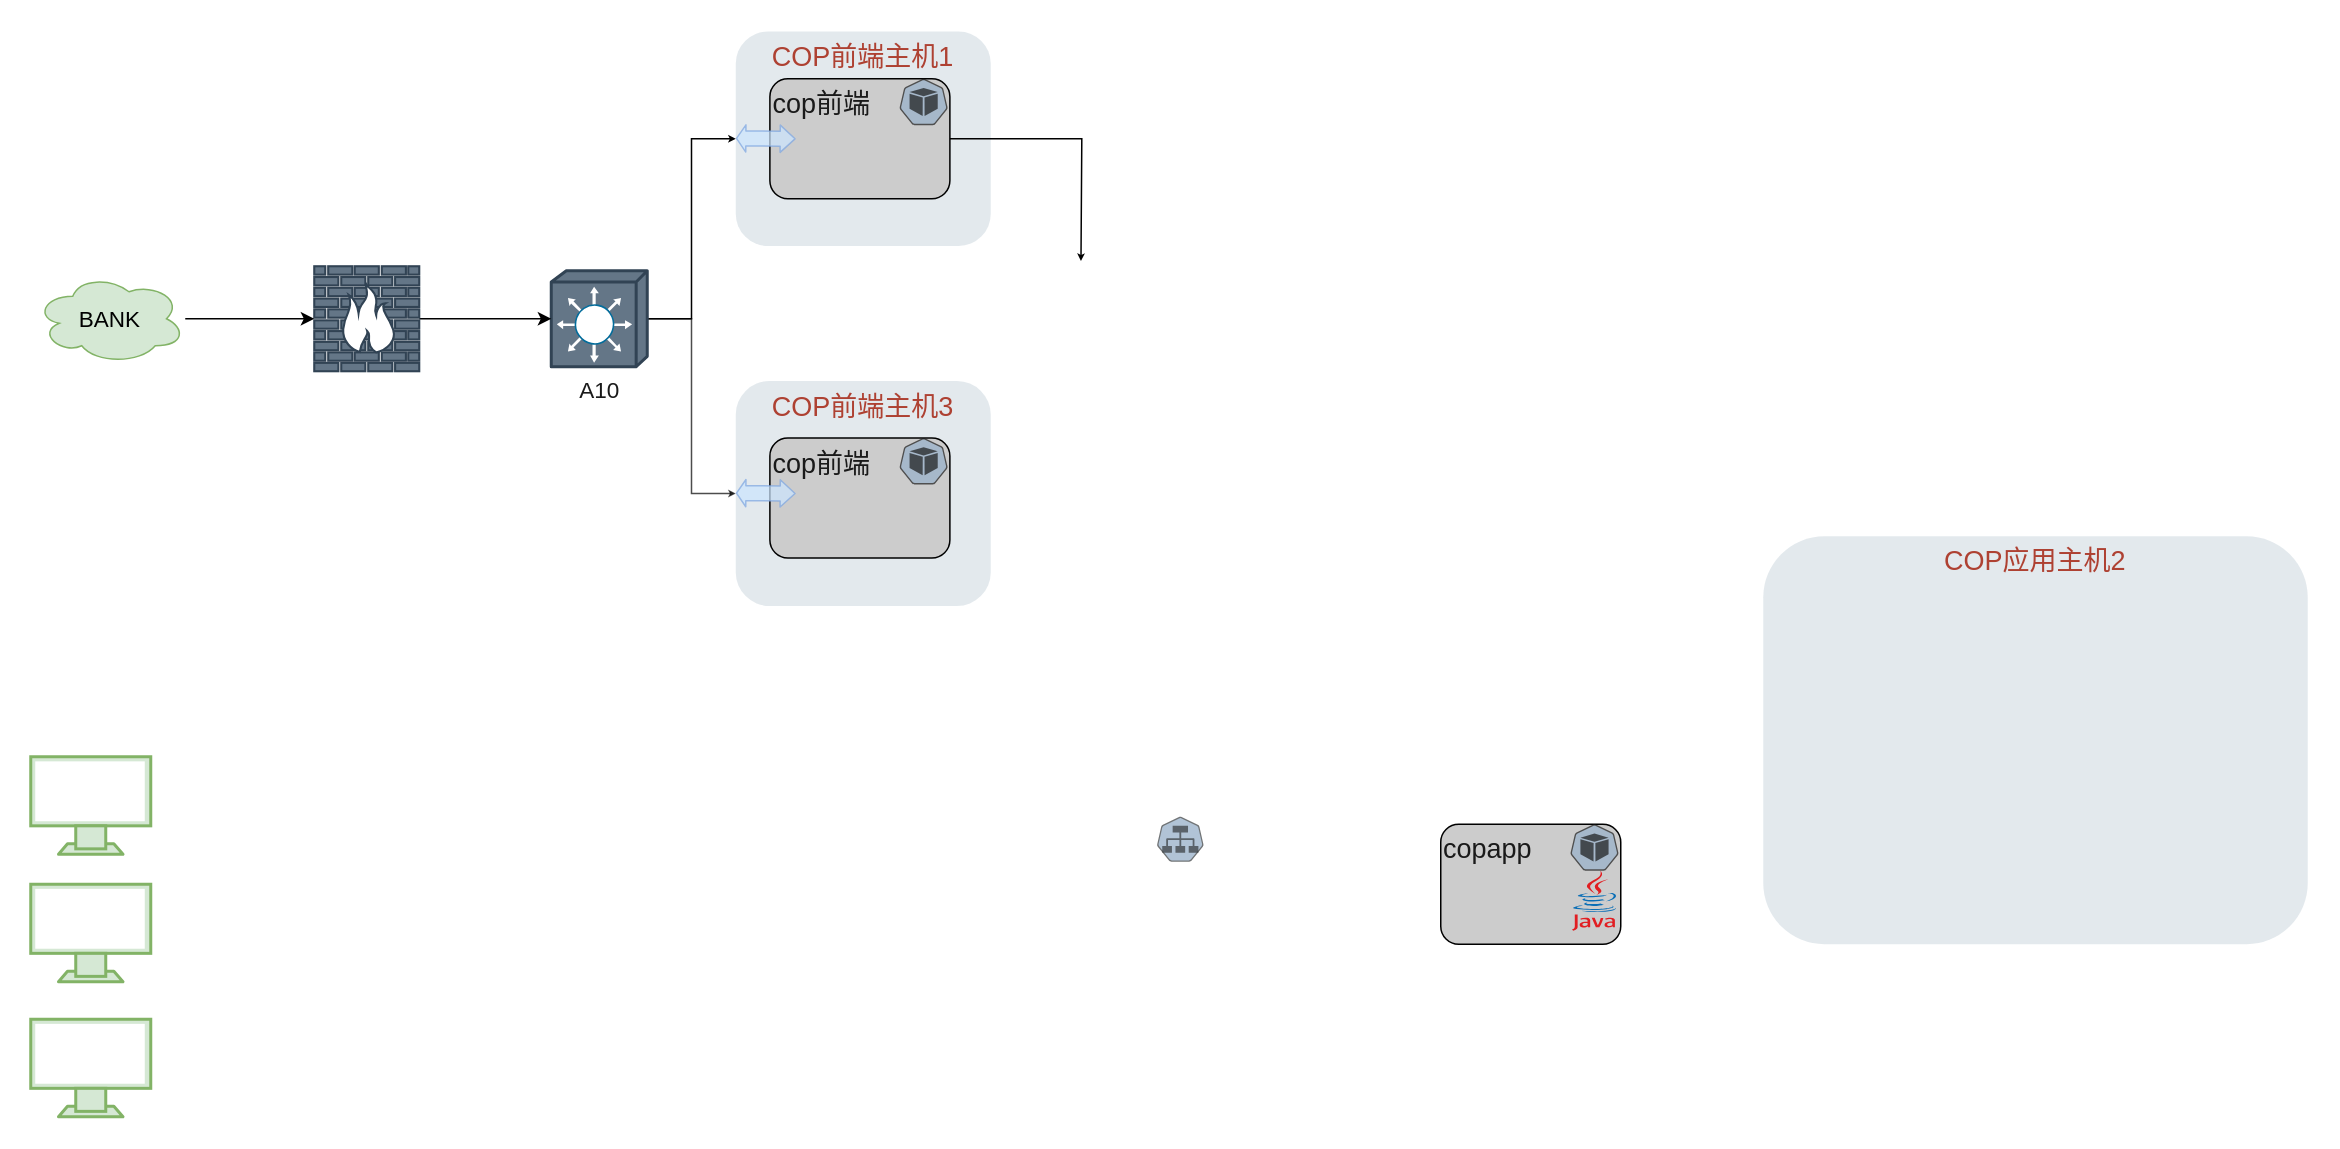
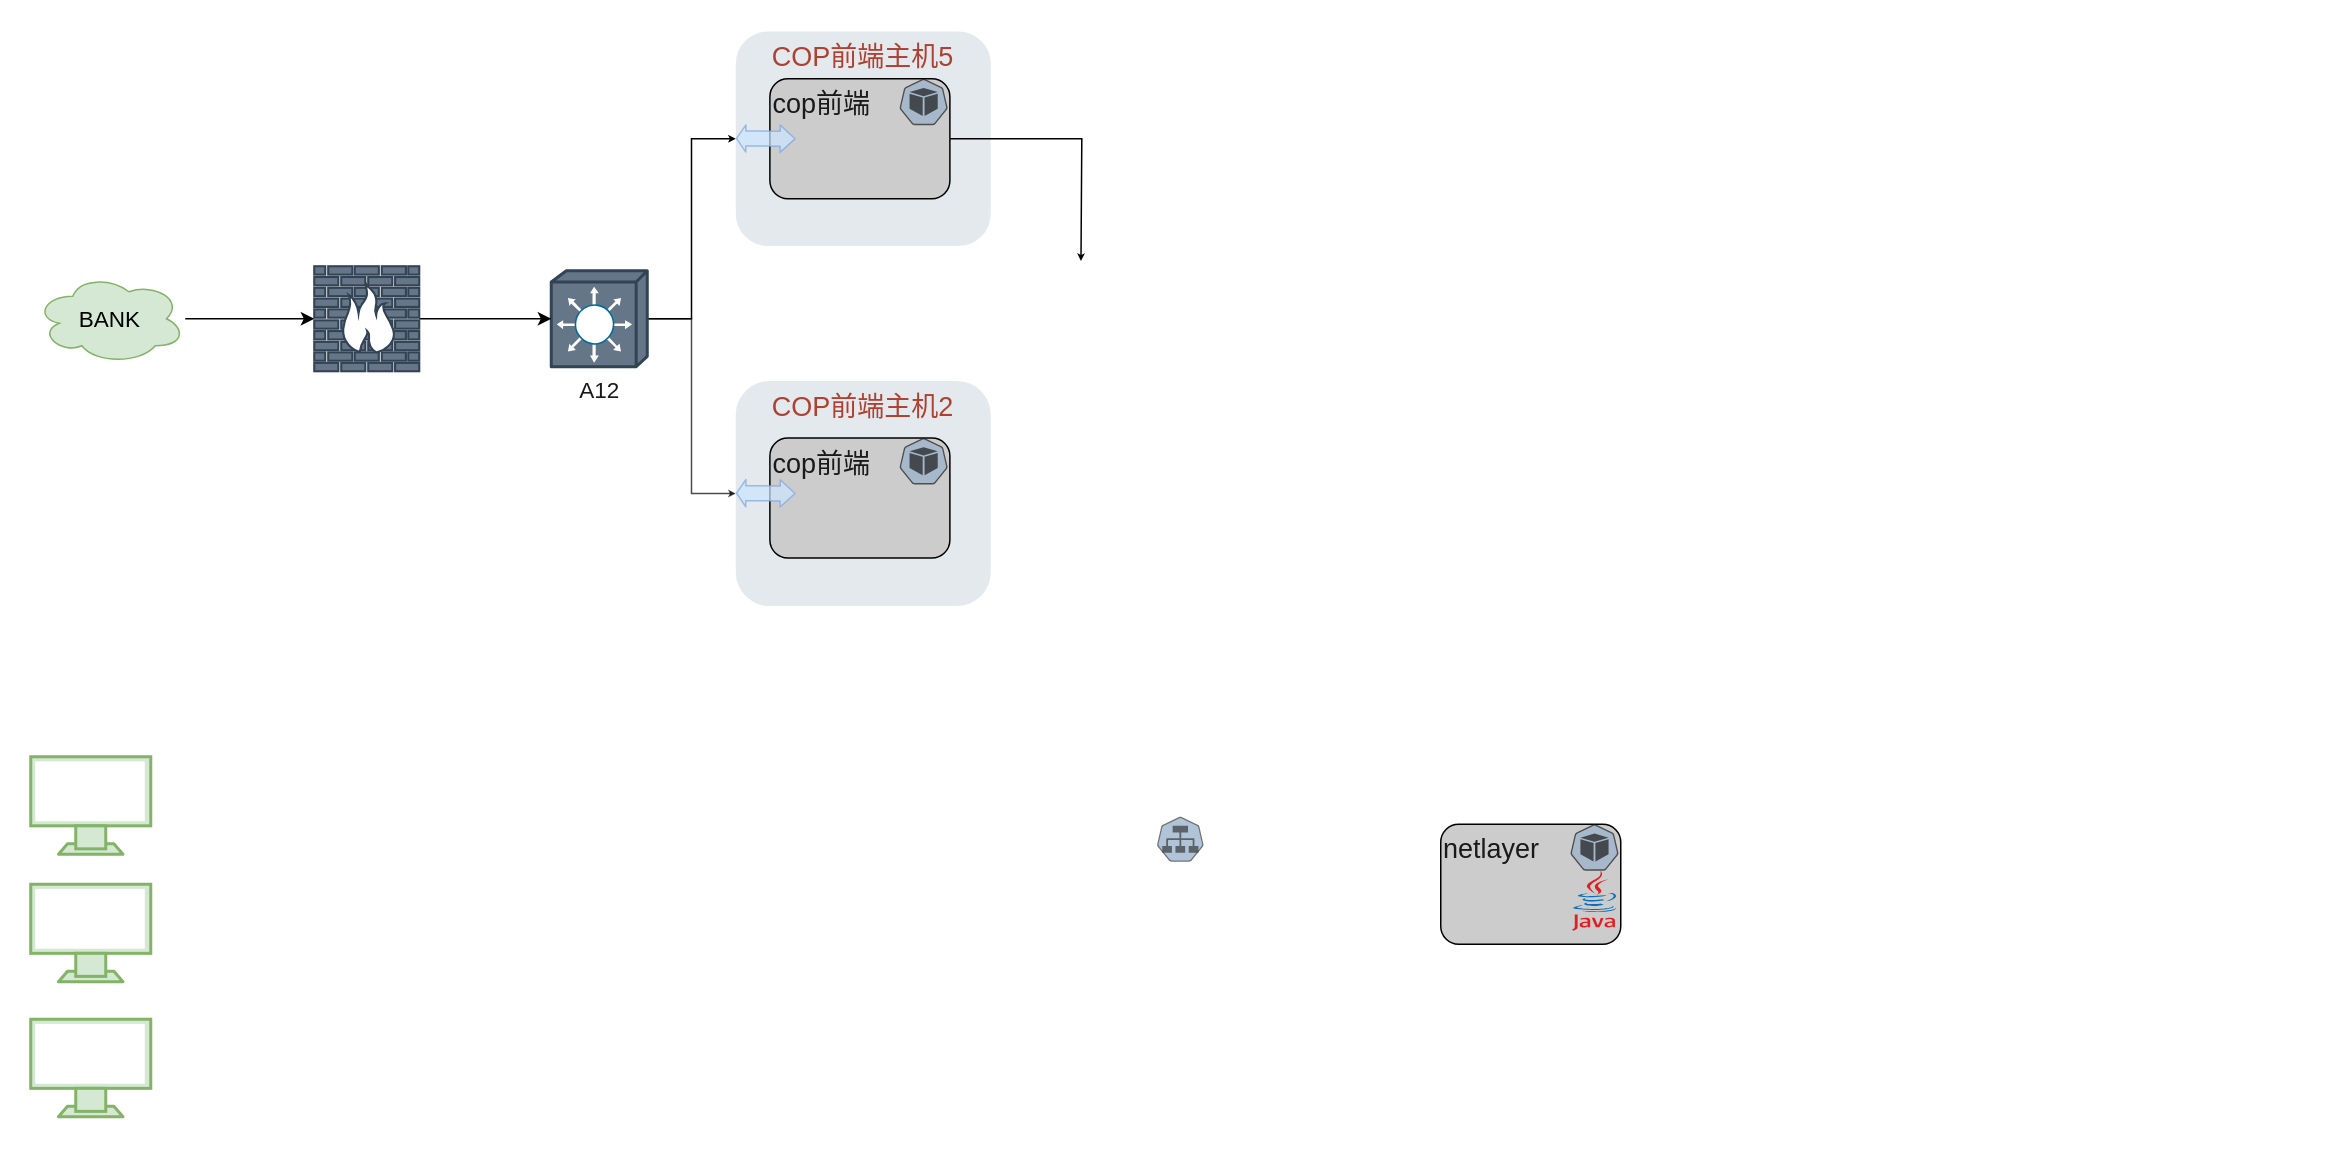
- <mxCell id="2" value="COP前端主机1" style="rounded=1;whiteSpace=wrap;html=1;shadow=0;strokeColor=none;fillColor=#BAC8D3;gradientColor=none;fontSize=18;fontColor=#AE4132;verticalAlign=top;fontStyle=0;opacity=40;strokeWidth=3;" parent="1" vertex="1"><mxGeometry x="490" y="20.5" width="170" height="143" as="geometry" /></mxCell>
+ <mxCell id="2" value="COP前端主机5" style="rounded=1;whiteSpace=wrap;html=1;shadow=0;strokeColor=none;fillColor=#BAC8D3;gradientColor=none;fontSize=18;fontColor=#AE4132;verticalAlign=top;fontStyle=0;opacity=40;strokeWidth=3;" parent="1" vertex="1"><mxGeometry x="490" y="20.5" width="170" height="143" as="geometry" /></mxCell>
- <mxCell id="6" value="A10" style="shape=mxgraph.cisco.switches.layer_3_switch;sketch=0;html=1;pointerEvents=1;dashed=0;fillColor=#647687;strokeColor=#314354;strokeWidth=2;verticalLabelPosition=bottom;verticalAlign=top;align=center;outlineConnect=0;fontSize=15;fontColor=#1A1A1A;" parent="1" vertex="1"><mxGeometry x="367" y="180" width="64" height="64" as="geometry" /></mxCell>
+ <mxCell id="6" value="A12" style="shape=mxgraph.cisco.switches.layer_3_switch;sketch=0;html=1;pointerEvents=1;dashed=0;fillColor=#647687;strokeColor=#314354;strokeWidth=2;verticalLabelPosition=bottom;verticalAlign=top;align=center;outlineConnect=0;fontSize=15;fontColor=#1A1A1A;" parent="1" vertex="1"><mxGeometry x="367" y="180" width="64" height="64" as="geometry" /></mxCell>
- <mxCell id="14" value="COP前端主机3" style="rounded=1;whiteSpace=wrap;html=1;shadow=0;strokeColor=none;fillColor=#BAC8D3;gradientColor=none;fontSize=18;fontColor=#AE4132;verticalAlign=top;fontStyle=0;opacity=40;strokeWidth=3;" parent="1" vertex="1"><mxGeometry x="490" y="253.5" width="170" height="150" as="geometry" /></mxCell>
+ <mxCell id="14" value="COP前端主机2" style="rounded=1;whiteSpace=wrap;html=1;shadow=0;strokeColor=none;fillColor=#BAC8D3;gradientColor=none;fontSize=18;fontColor=#AE4132;verticalAlign=top;fontStyle=0;opacity=40;strokeWidth=3;" parent="1" vertex="1"><mxGeometry x="490" y="253.5" width="170" height="150" as="geometry" /></mxCell>
- <mxCell id="24" value="COP应用主机2" style="rounded=1;whiteSpace=wrap;html=1;shadow=0;strokeColor=none;fillColor=#BAC8D3;gradientColor=none;fontSize=18;fontColor=#AE4132;verticalAlign=top;fontStyle=0;opacity=40;strokeWidth=3;" parent="1" vertex="1"><mxGeometry x="1175" y="357" width="363" height="272" as="geometry" /></mxCell>
- <mxCell id="26" value="&lt;font color=&quot;#1a1a1a&quot;&gt;copapp&lt;/font&gt;" style="rounded=1;whiteSpace=wrap;html=1;fontSize=18;fontColor=#99FF99;strokeColor=default;strokeWidth=1;fillColor=#CCCCCC;gradientColor=none;align=left;verticalAlign=top;" parent="25" vertex="1"><mxGeometry y="0.004" width="120" height="80" as="geometry" /></mxCell>
+ <mxCell id="26" value="&lt;font color=&quot;#1a1a1a&quot;&gt;netlayer&lt;/font&gt;" style="rounded=1;whiteSpace=wrap;html=1;fontSize=18;fontColor=#99FF99;strokeColor=default;strokeWidth=1;fillColor=#CCCCCC;gradientColor=none;align=left;verticalAlign=top;" parent="25" vertex="1"><mxGeometry y="0.004" width="120" height="80" as="geometry" /></mxCell>
